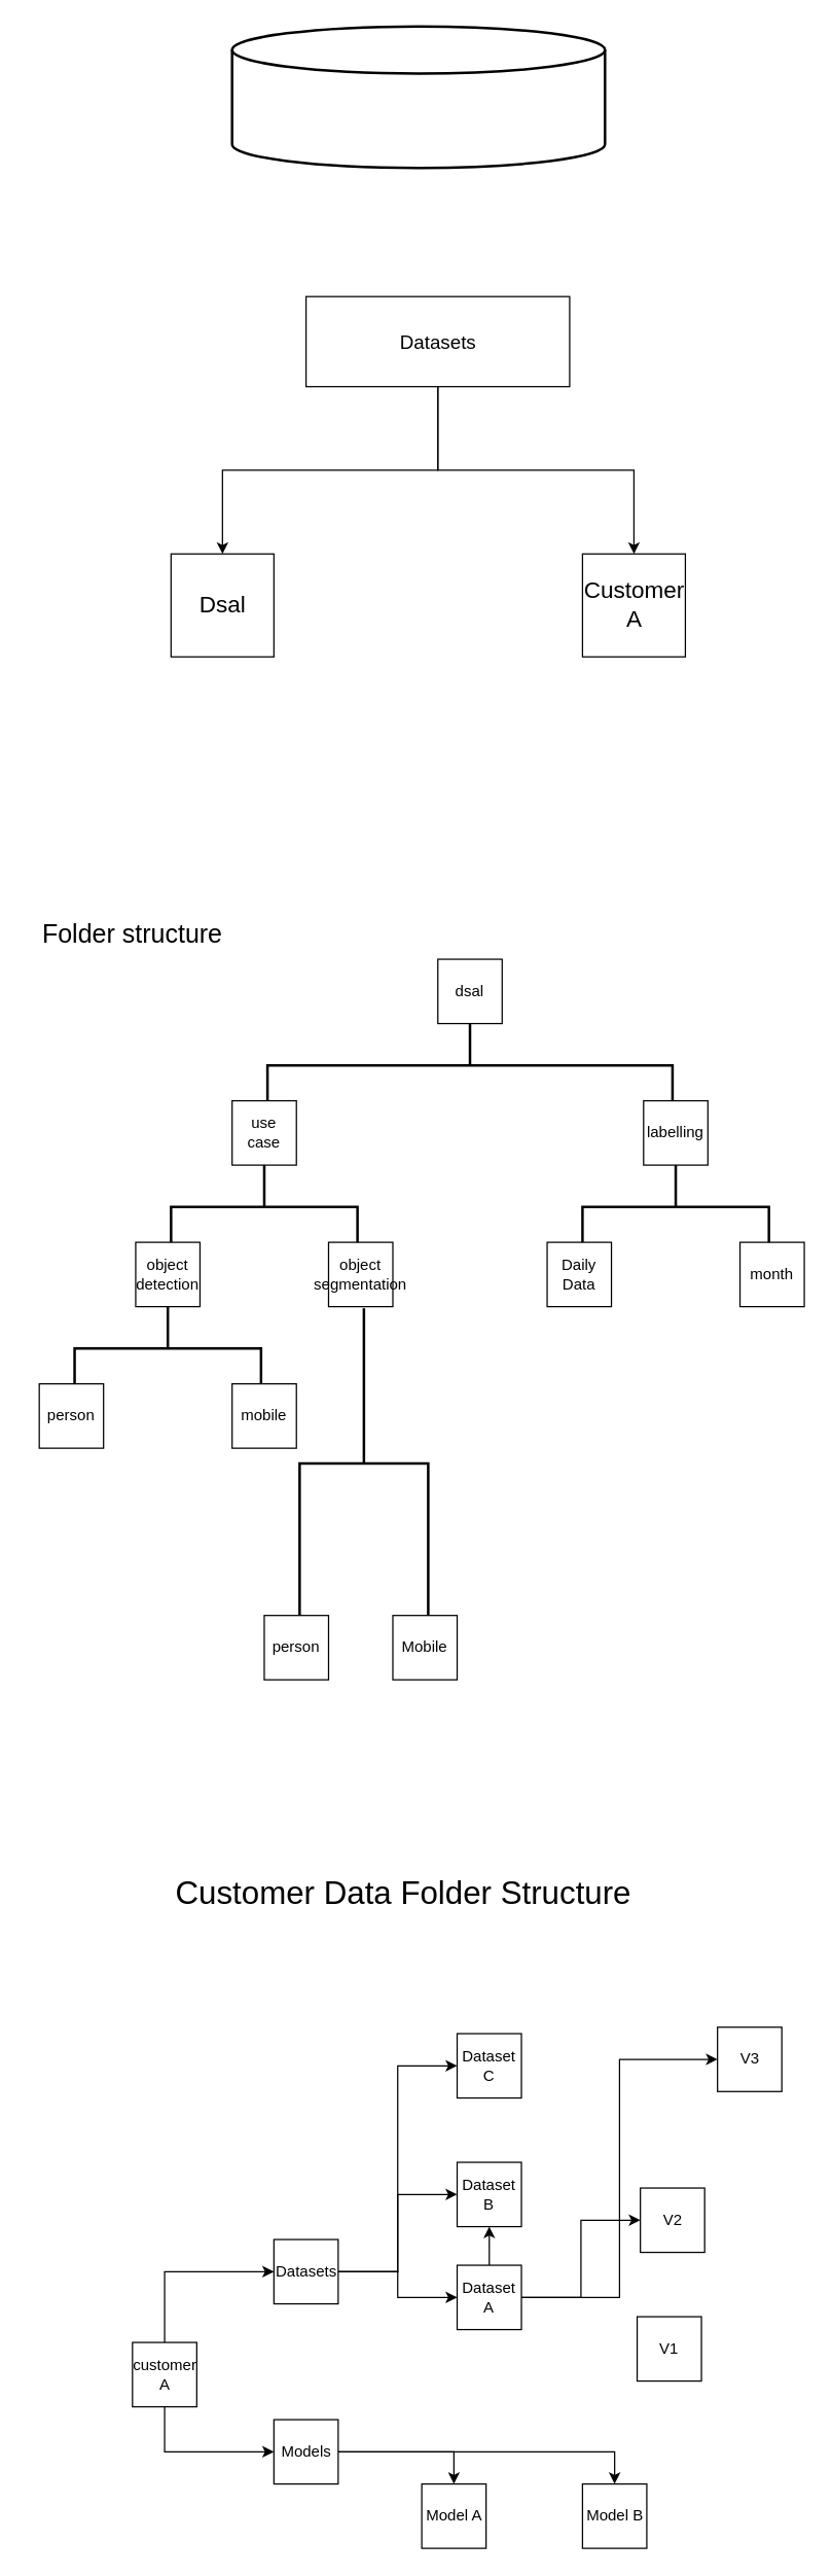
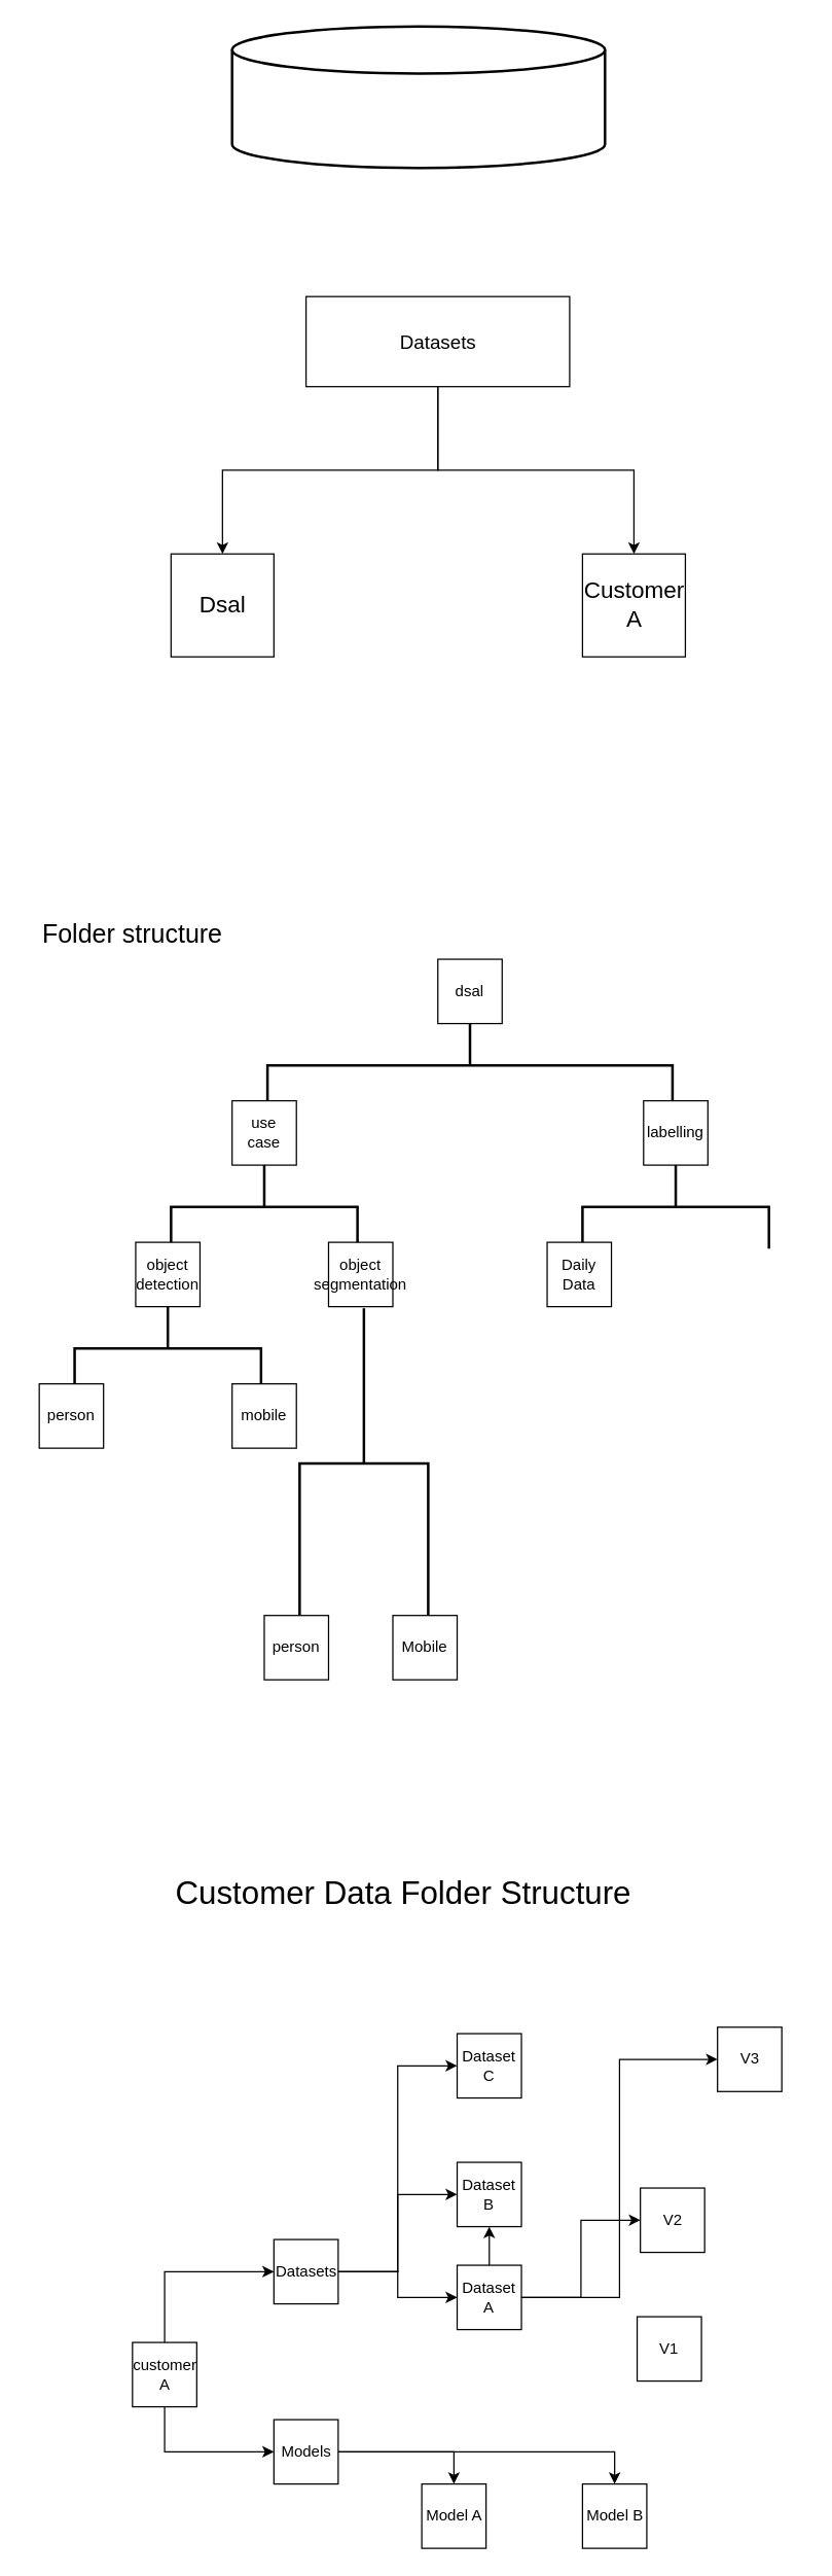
- <mxCell id="11" value="month" style="whiteSpace=wrap;html=1;aspect=fixed;" vertex="1" parent="1"><mxGeometry x="575" y="965" width="50" height="50" as="geometry" /></mxCell>
